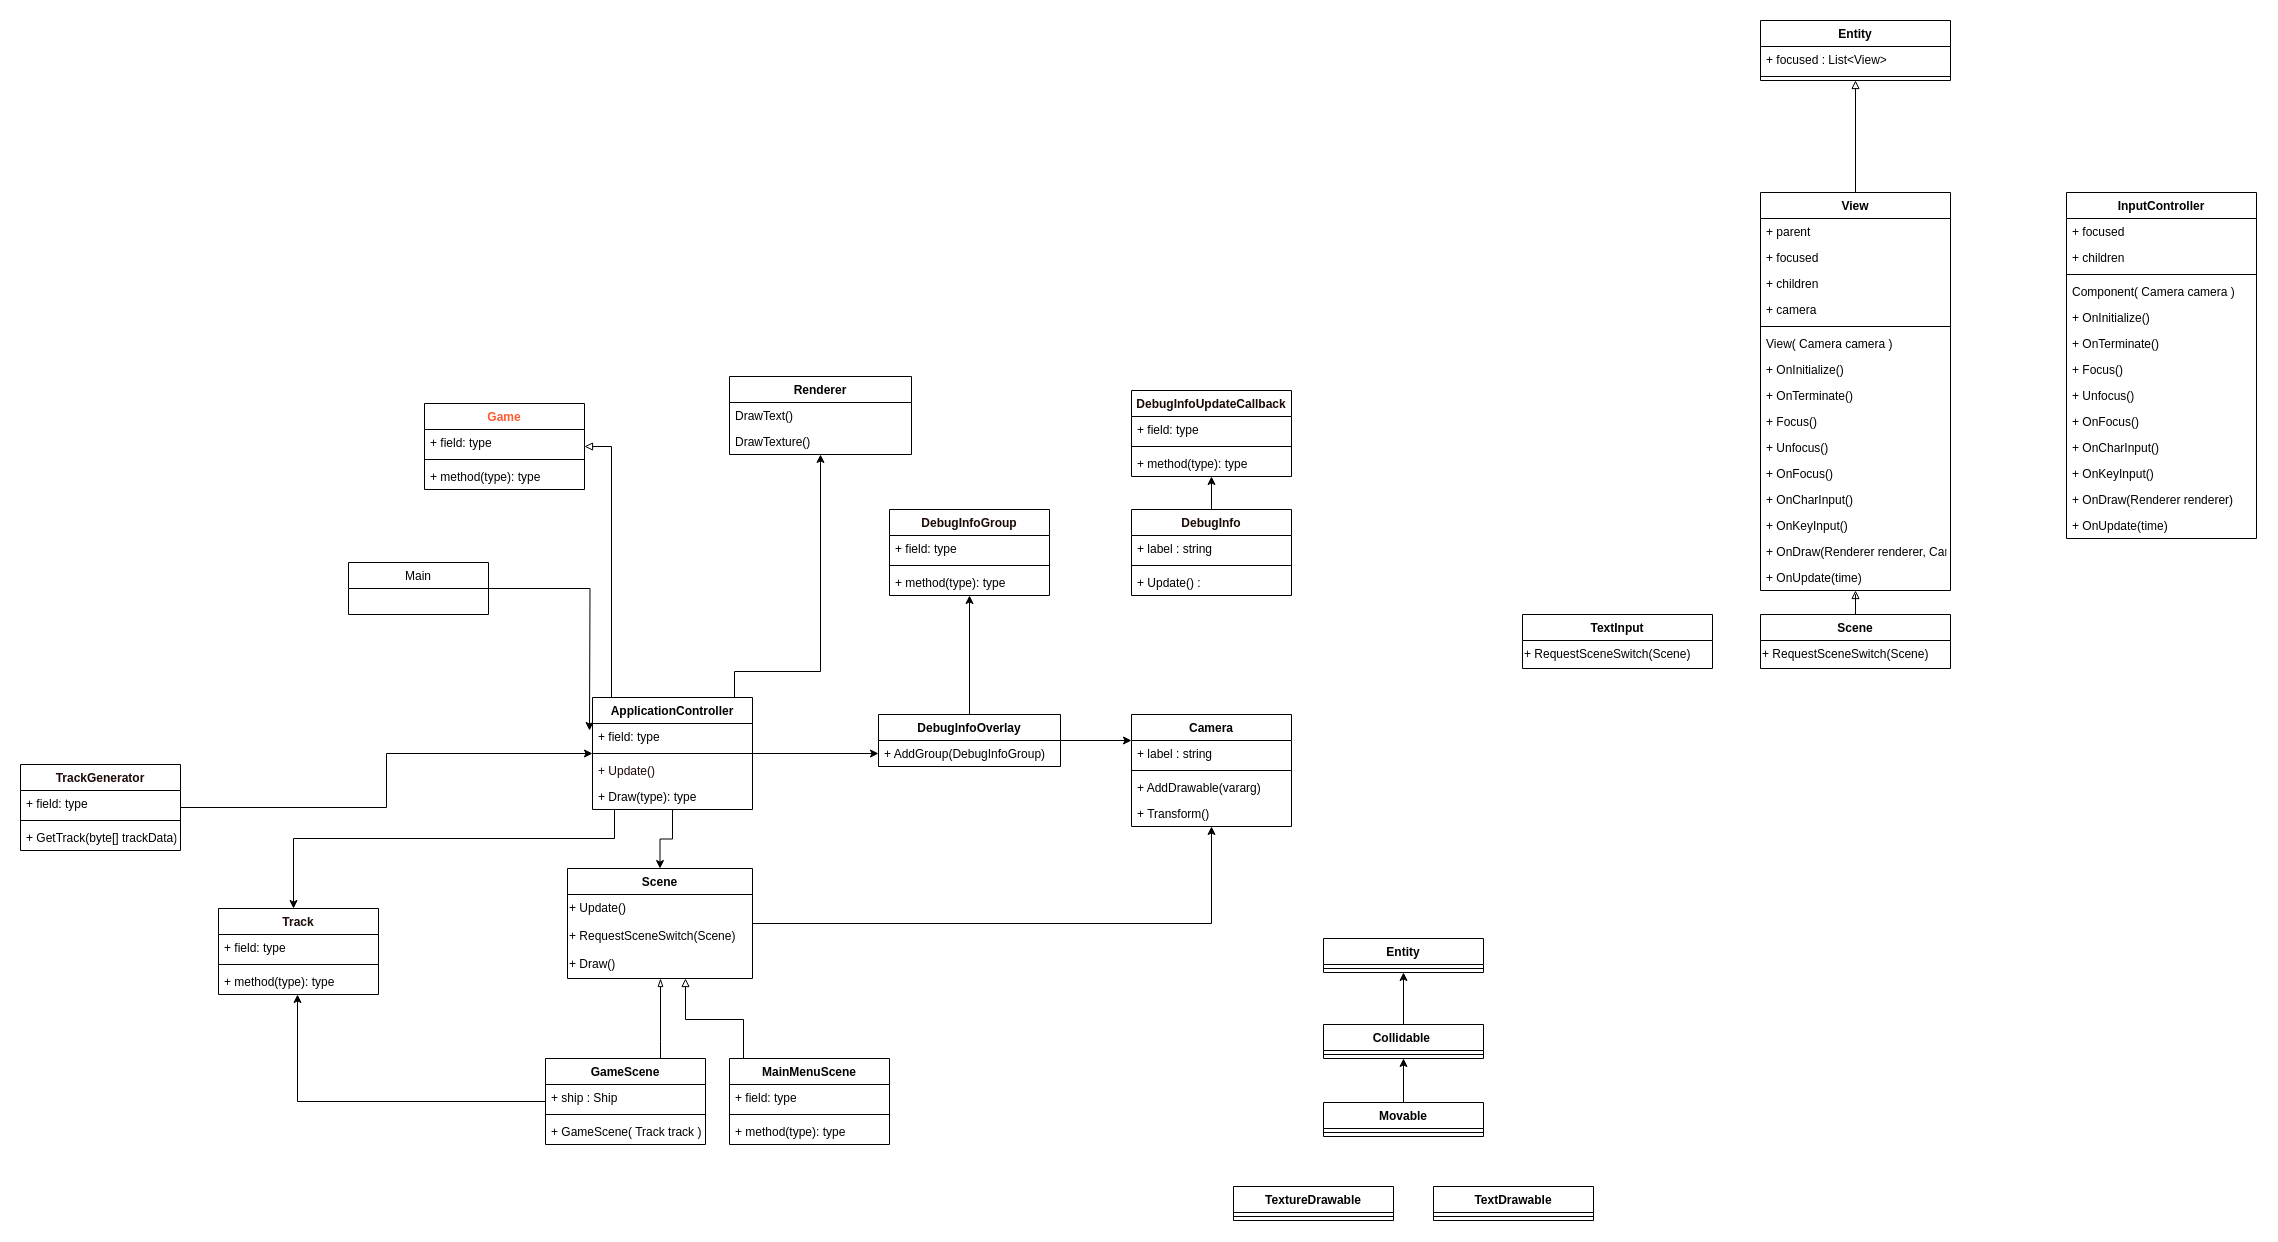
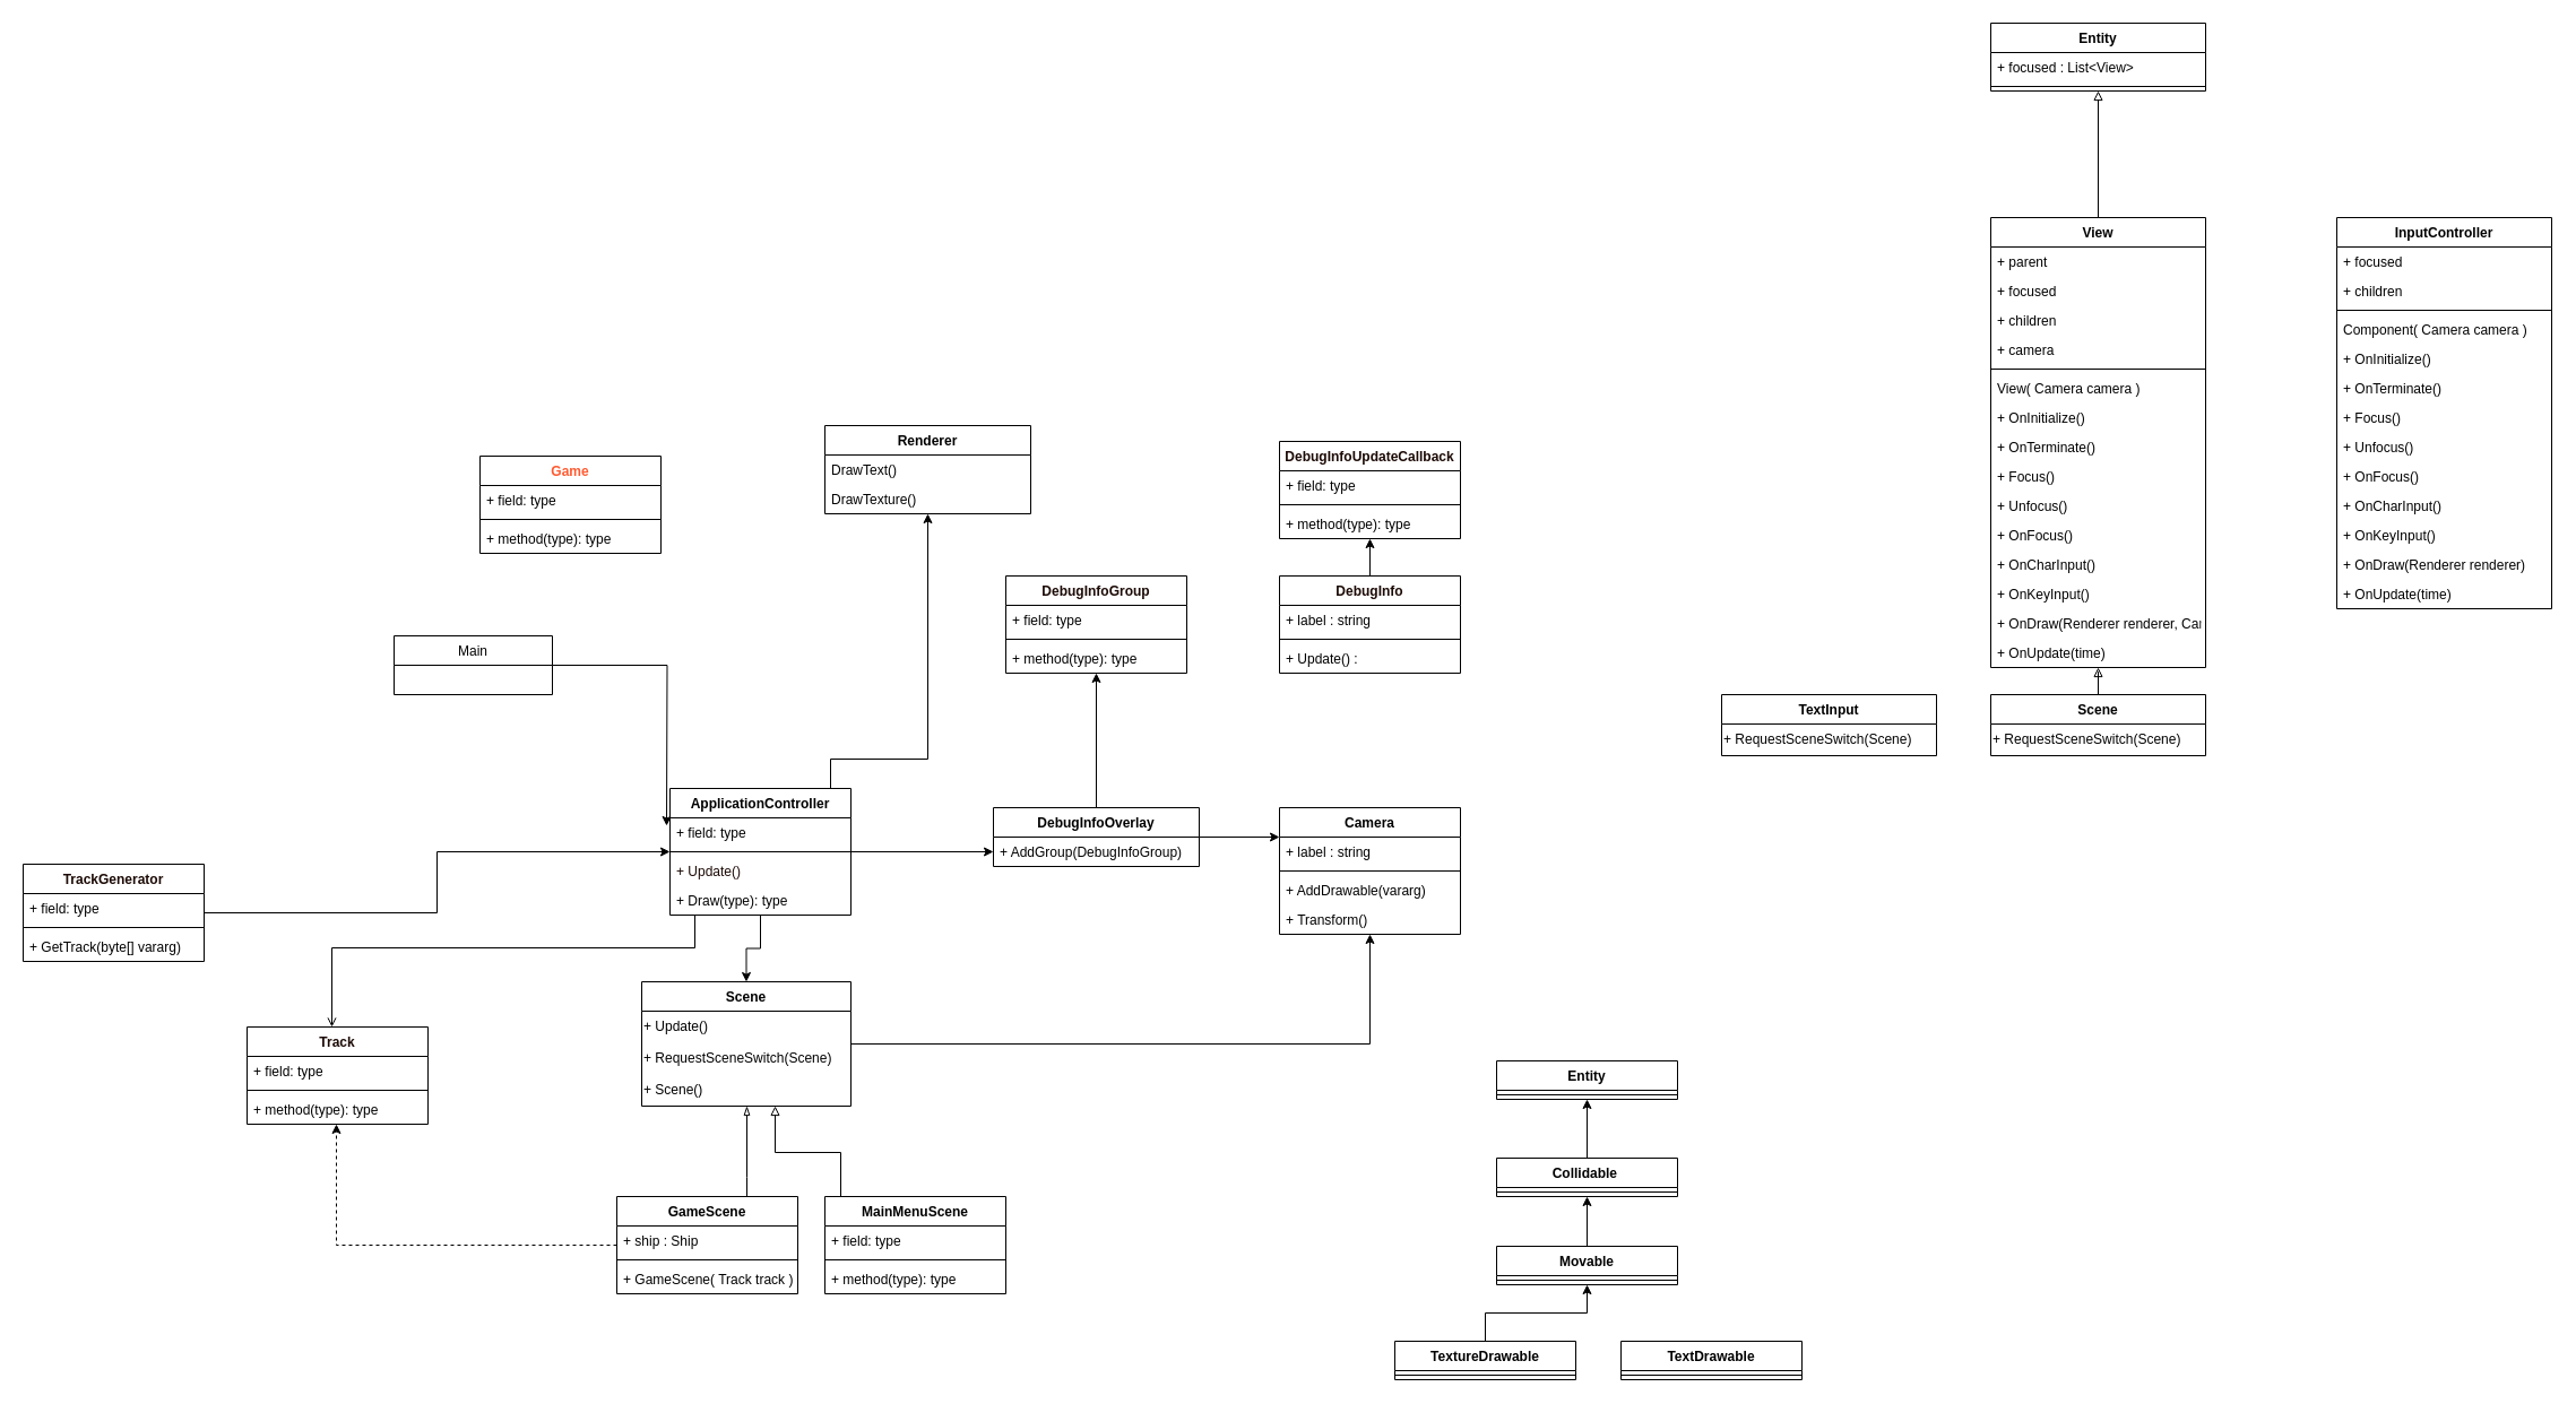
- <mxCell id="3" style="edgeStyle=orthogonalEdgeStyle;rounded=0;orthogonalLoop=1;jettySize=auto;html=1;endArrow=block;endFill=0;" parent="1" source="13" target="65" edge="1"><mxGeometry relative="1" as="geometry"><Array as="points"><mxPoint x="611" y="446" /></Array></mxGeometry></mxCell>
- <mxCell id="96" value="+ GetTrack(byte[] trackData)" style="text;strokeColor=none;fillColor=none;align=left;verticalAlign=top;spacingLeft=4;spacingRight=4;overflow=hidden;rotatable=0;points=[[0,0.5],[1,0.5]];portConstraint=eastwest;" parent="93" vertex="1"><mxGeometry y="60" width="160" height="26" as="geometry" /></mxCell>
+ <mxCell id="96" value="+ GetTrack(byte[] vararg)" style="text;strokeColor=none;fillColor=none;align=left;verticalAlign=top;spacingLeft=4;spacingRight=4;overflow=hidden;rotatable=0;points=[[0,0.5],[1,0.5]];portConstraint=eastwest;" parent="93" vertex="1"><mxGeometry y="60" width="160" height="26" as="geometry" /></mxCell>
- <mxCell id="60" style="edgeStyle=orthogonalEdgeStyle;rounded=0;orthogonalLoop=1;jettySize=auto;html=1;endArrow=classic;endFill=1;fontColor=#1C0A05;" parent="1" source="17" target="86" edge="1"><mxGeometry relative="1" as="geometry"><Array as="points"><mxPoint x="614" y="838" /><mxPoint x="293" y="838" /></Array></mxGeometry></mxCell>
+ <mxCell id="60" style="edgeStyle=orthogonalEdgeStyle;rounded=0;orthogonalLoop=1;jettySize=auto;html=1;endArrow=open;endFill=1;fontColor=#1C0A05;" parent="1" source="17" target="86" edge="1"><mxGeometry relative="1" as="geometry"><Array as="points"><mxPoint x="614" y="838" /><mxPoint x="293" y="838" /></Array></mxGeometry></mxCell>
- <mxCell id="53" value="+ Draw()" style="text;html=1;" parent="50" vertex="1"><mxGeometry y="82" width="185" height="28" as="geometry" /></mxCell>
+ <mxCell id="53" value="+ Scene()" style="text;html=1;" parent="50" vertex="1"><mxGeometry y="82" width="185" height="28" as="geometry" /></mxCell>
- <mxCell id="54" style="edgeStyle=orthogonalEdgeStyle;rounded=0;orthogonalLoop=1;jettySize=auto;html=1;endArrow=classic;endFill=1;fontColor=#1C0A05;" parent="1" source="72" target="86" edge="1"><mxGeometry relative="1" as="geometry"><Array as="points"><mxPoint x="297" y="1101" /></Array></mxGeometry></mxCell>
+ <mxCell id="54" style="edgeStyle=orthogonalEdgeStyle;rounded=0;orthogonalLoop=1;jettySize=auto;html=1;endArrow=classic;endFill=1;fontColor=#1C0A05;dashed=1;" parent="1" source="72" target="86" edge="1"><mxGeometry relative="1" as="geometry"><Array as="points"><mxPoint x="297" y="1101" /></Array></mxGeometry></mxCell>
+ <mxCell id="110" style="edgeStyle=orthogonalEdgeStyle;rounded=0;orthogonalLoop=1;jettySize=auto;html=1;" parent="1" source="111" target="108" edge="1"><mxGeometry relative="1" as="geometry" /></mxCell>
